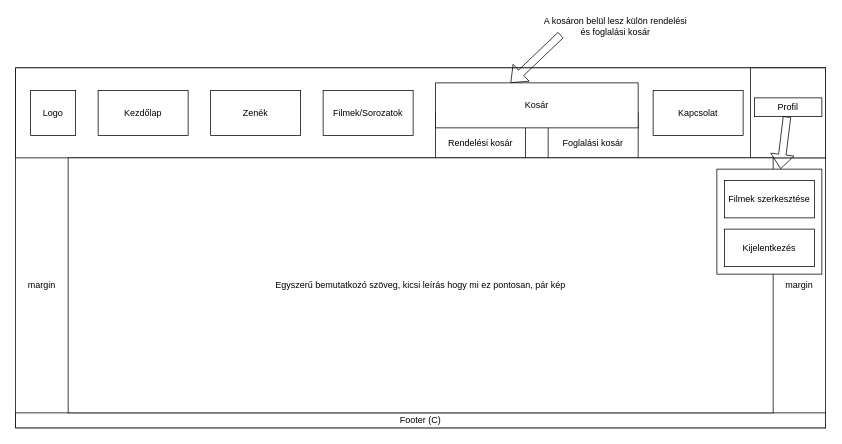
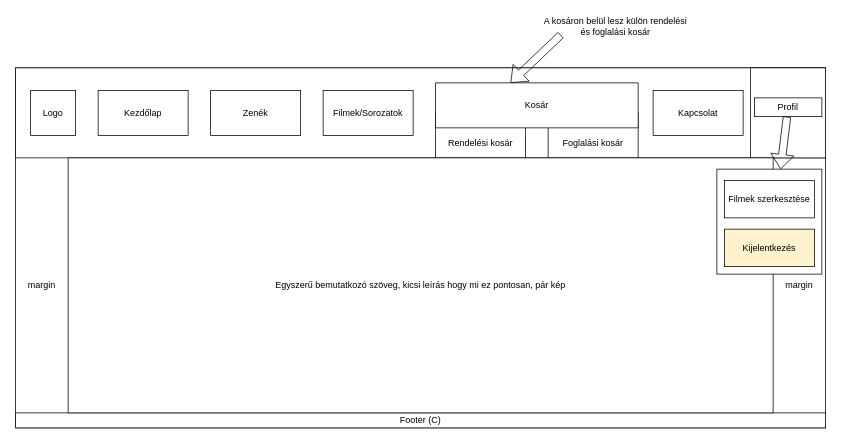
- <mxCell id="31" value="Kijelentkezés" style="rounded=0;whiteSpace=wrap;html=1;" vertex="1" parent="1"><mxGeometry x="965" y="305" width="120" height="50" as="geometry" /></mxCell>
+ <mxCell id="31" value="Kijelentkezés" style="rounded=0;whiteSpace=wrap;html=1;fillColor=#fff2cc;" vertex="1" parent="1"><mxGeometry x="965" y="305" width="120" height="50" as="geometry" /></mxCell>
